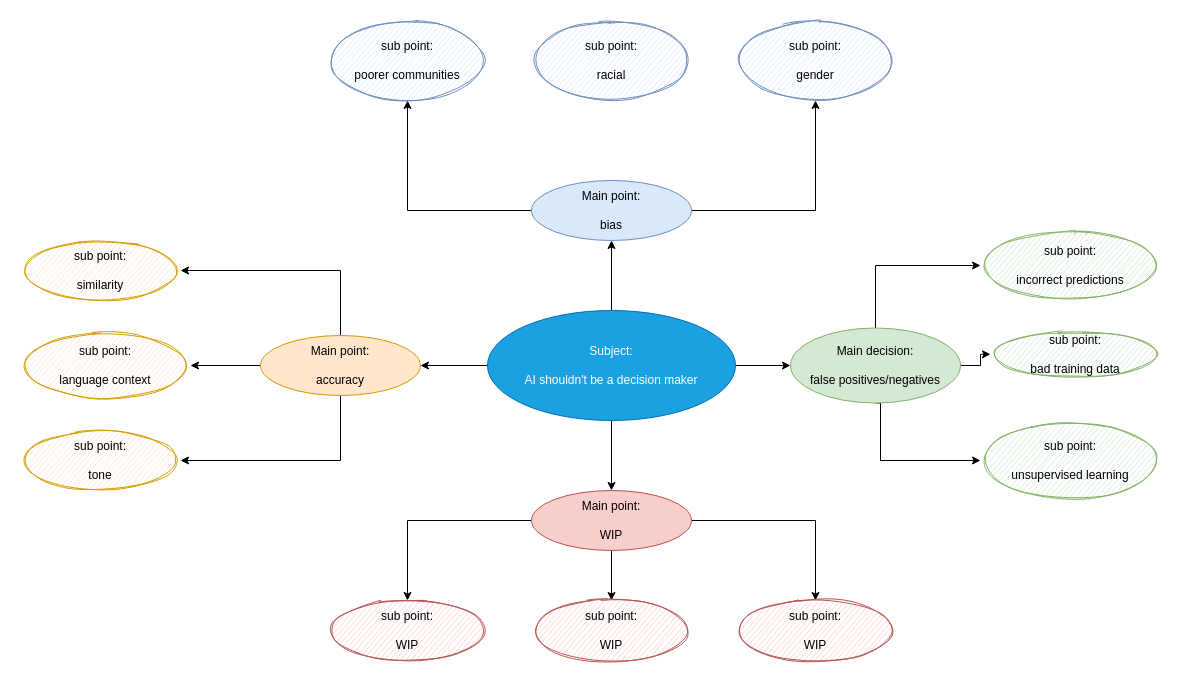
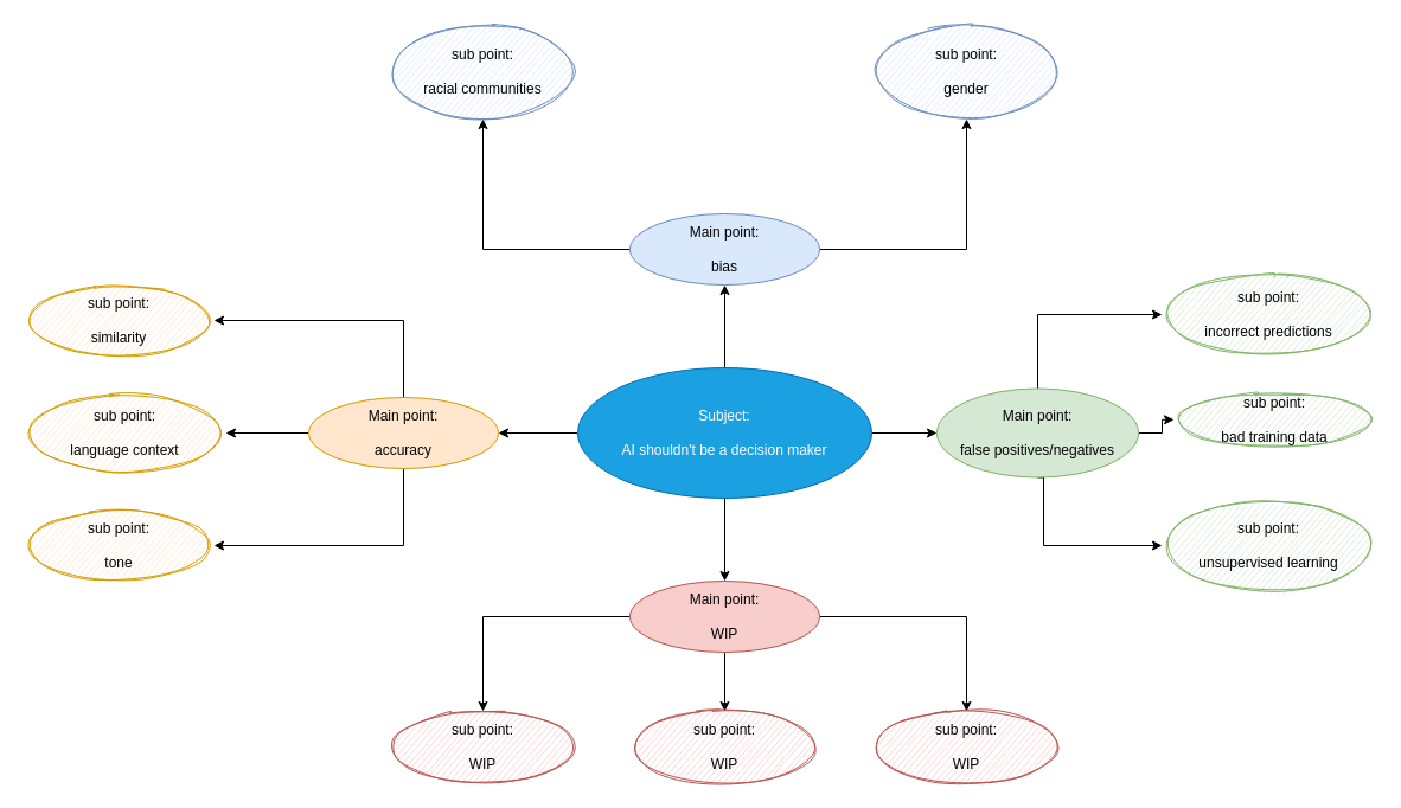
- <mxCell id="29" value="sub point:&lt;br&gt;&lt;br&gt;poorer communities" style="ellipse;whiteSpace=wrap;html=1;fillColor=#dae8fc;strokeColor=#6c8ebf;sketch=1;" vertex="1" parent="1"><mxGeometry x="327" y="20" width="160" height="80" as="geometry" /></mxCell>
+ <mxCell id="29" value="sub point:&lt;br&gt;&lt;br&gt;racial communities" style="ellipse;whiteSpace=wrap;html=1;fillColor=#dae8fc;strokeColor=#6c8ebf;sketch=1;" vertex="1" parent="1"><mxGeometry x="327" y="20" width="160" height="80" as="geometry" /></mxCell>
- <mxCell id="27" value="sub point:&lt;br&gt;&lt;br&gt;racial" style="ellipse;whiteSpace=wrap;html=1;fillColor=#dae8fc;strokeColor=#6c8ebf;shadow=0;sketch=1;" vertex="1" parent="1"><mxGeometry x="531" y="20" width="160" height="80" as="geometry" /></mxCell>
- <mxCell id="17" value="Main decision:&lt;br&gt;&lt;br&gt;false positives/negatives" style="ellipse;whiteSpace=wrap;html=1;fillColor=#d5e8d4;strokeColor=#82b366;" vertex="1" parent="1"><mxGeometry x="790" y="327.5" width="170" height="75" as="geometry" /></mxCell>
+ <mxCell id="17" value="Main point:&lt;br&gt;&lt;br&gt;false positives/negatives" style="ellipse;whiteSpace=wrap;html=1;fillColor=#d5e8d4;strokeColor=#82b366;" vertex="1" parent="1"><mxGeometry x="790" y="327.5" width="170" height="75" as="geometry" /></mxCell>
